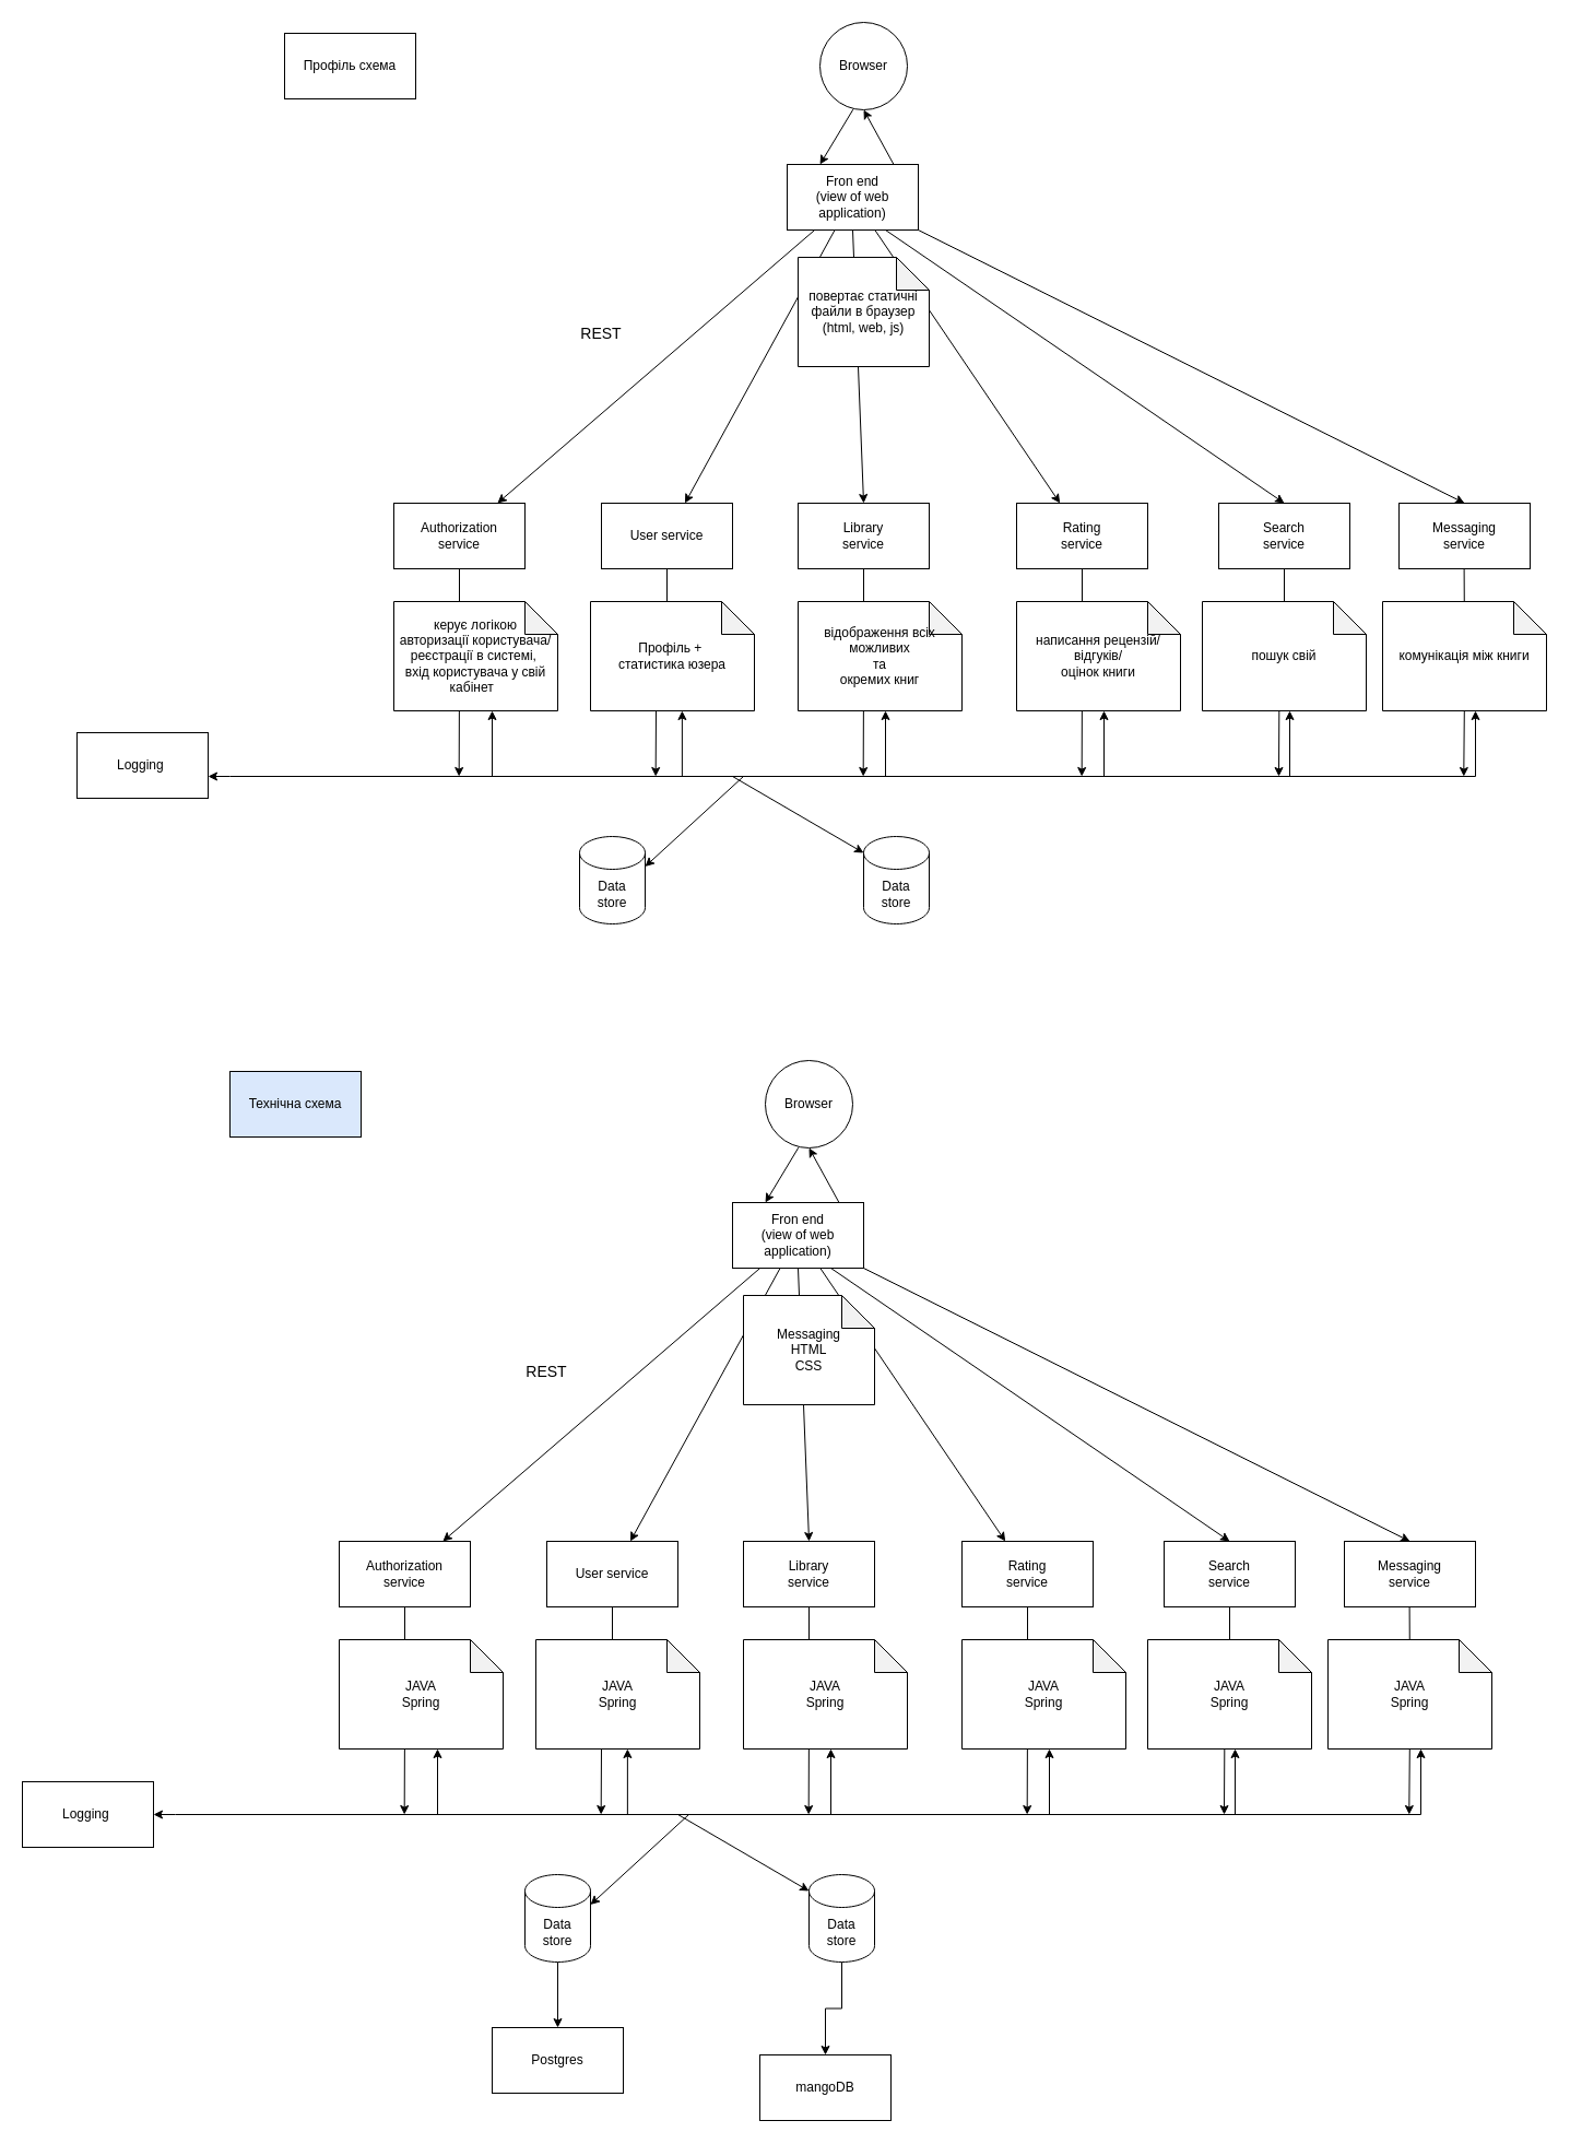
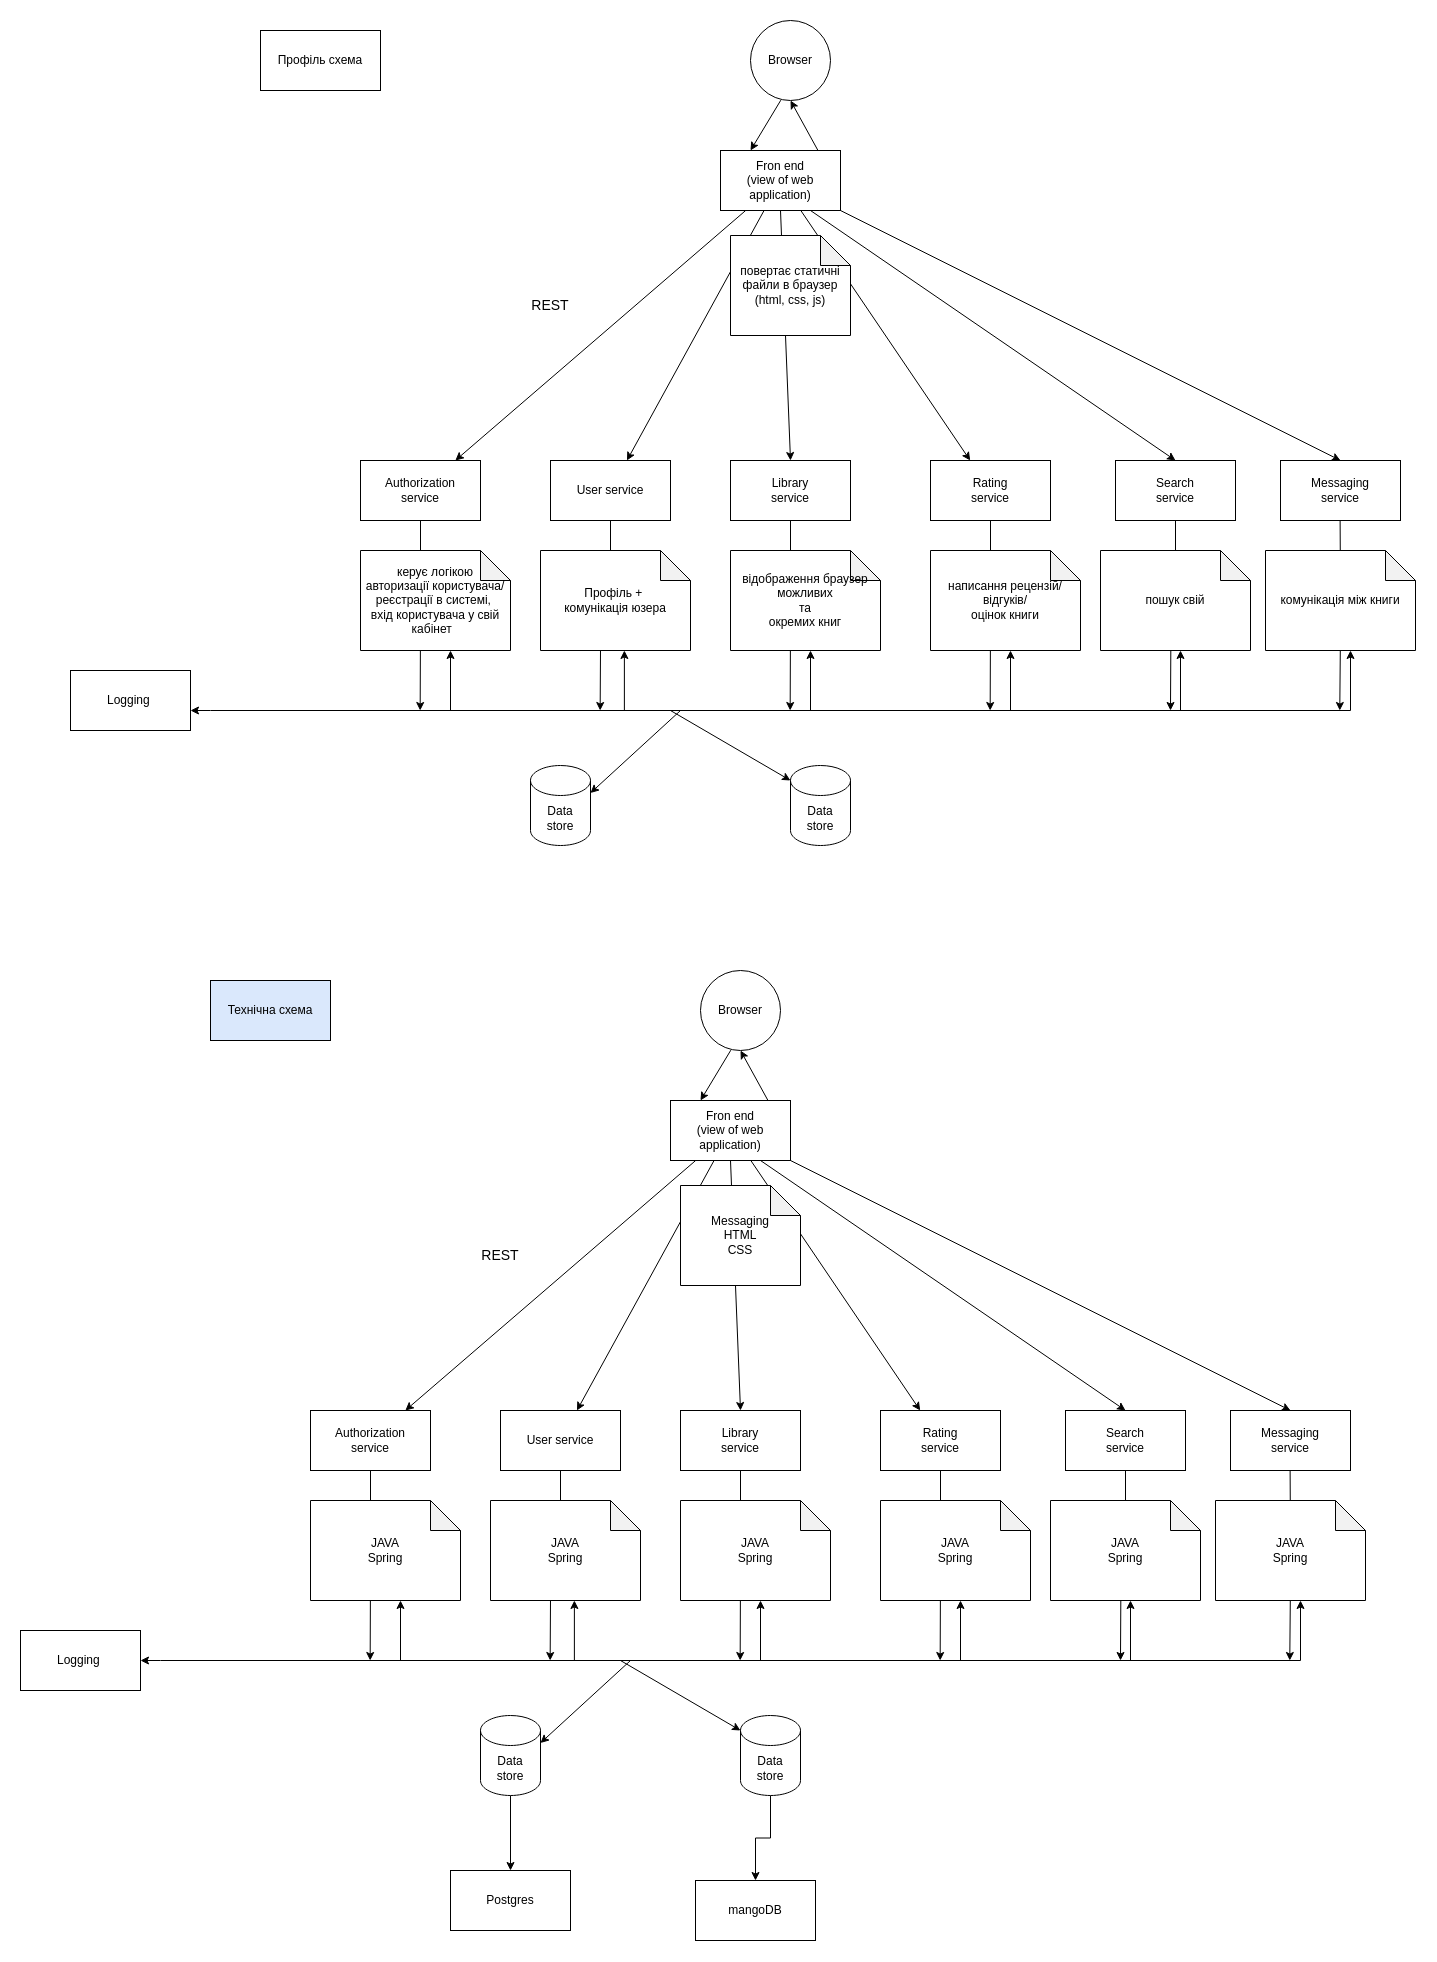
- <mxCell id="88" value="повертає статичні файли в браузер (html, web, js)" style="shape=note;whiteSpace=wrap;html=1;backgroundOutline=1;darkOpacity=0.05;" vertex="1" parent="1"><mxGeometry x="730" y="235" width="120" height="100" as="geometry" /></mxCell>
+ <mxCell id="88" value="повертає статичні файли в браузер (html, css, js)" style="shape=note;whiteSpace=wrap;html=1;backgroundOutline=1;darkOpacity=0.05;" vertex="1" parent="1"><mxGeometry x="730" y="235" width="120" height="100" as="geometry" /></mxCell>
- <mxCell id="56" value="Профіль +&amp;nbsp;&lt;br&gt;статистика юзера" style="shape=note;whiteSpace=wrap;html=1;backgroundOutline=1;darkOpacity=0.05;" vertex="1" parent="1"><mxGeometry x="540" y="550" width="150" height="100" as="geometry" /></mxCell>
+ <mxCell id="56" value="Профіль +&amp;nbsp;&lt;br&gt;комунікація юзера" style="shape=note;whiteSpace=wrap;html=1;backgroundOutline=1;darkOpacity=0.05;" vertex="1" parent="1"><mxGeometry x="540" y="550" width="150" height="100" as="geometry" /></mxCell>
- <mxCell id="59" value="відображення всіх можливих&lt;br&gt;та&lt;br&gt;окремих книг" style="shape=note;whiteSpace=wrap;html=1;backgroundOutline=1;darkOpacity=0.05;" vertex="1" parent="1"><mxGeometry x="730" y="550" width="150" height="100" as="geometry" /></mxCell>
+ <mxCell id="59" value="відображення браузер можливих&lt;br&gt;та&lt;br&gt;окремих книг" style="shape=note;whiteSpace=wrap;html=1;backgroundOutline=1;darkOpacity=0.05;" vertex="1" parent="1"><mxGeometry x="730" y="550" width="150" height="100" as="geometry" /></mxCell>
- <mxCell id="34" value="Postgres" style="whiteSpace=wrap;html=1;" vertex="1" parent="1"><mxGeometry x="450" y="1855" width="120" height="60" as="geometry" /></mxCell>
+ <mxCell id="34" value="Postgres" style="whiteSpace=wrap;html=1;" vertex="1" parent="1"><mxGeometry x="450" y="1870" width="120" height="60" as="geometry" /></mxCell>
